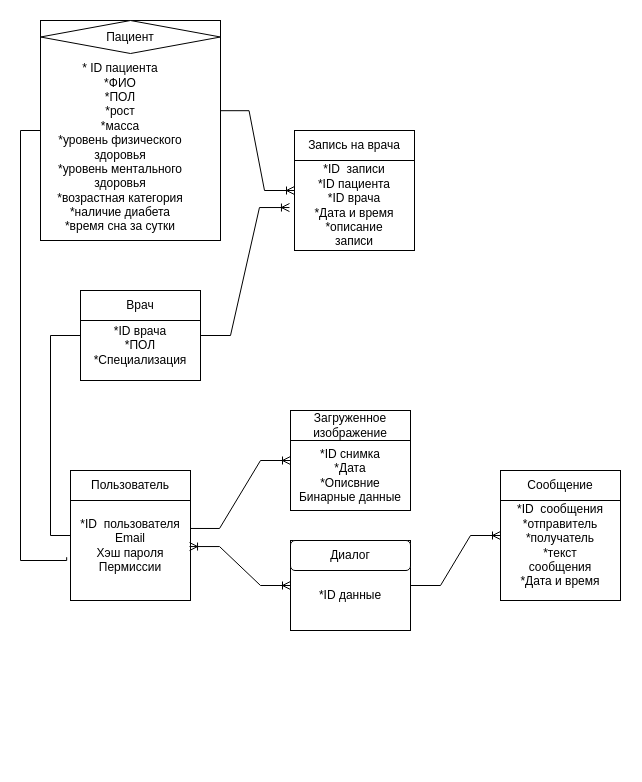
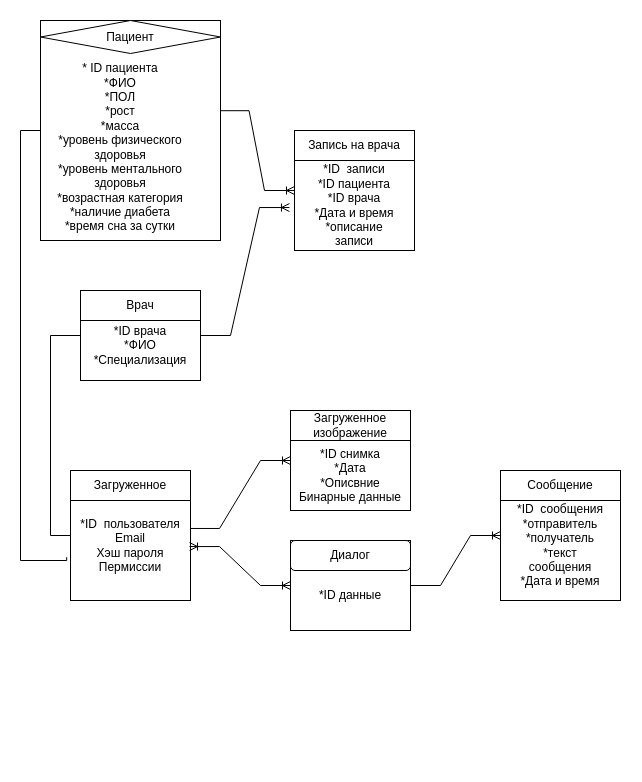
- <mxCell id="29" value="*ID врача&lt;br&gt;*ПОЛ&lt;br&gt;*Специализация" style="text;html=1;align=center;verticalAlign=middle;whiteSpace=wrap;rounded=0;" vertex="1" parent="26"><mxGeometry x="10" y="40" width="100" height="30" as="geometry" /></mxCell>
+ <mxCell id="29" value="*ID врача&lt;br&gt;*ФИО&lt;br&gt;*Специализация" style="text;html=1;align=center;verticalAlign=middle;whiteSpace=wrap;rounded=0;" vertex="1" parent="26"><mxGeometry x="10" y="40" width="100" height="30" as="geometry" /></mxCell>
- <mxCell id="16" value="Пользователь" style="rounded=0;whiteSpace=wrap;html=1;" vertex="1" parent="14"><mxGeometry width="120" height="30" as="geometry" /></mxCell>
+ <mxCell id="16" value="Загруженное" style="rounded=0;whiteSpace=wrap;html=1;" vertex="1" parent="14"><mxGeometry width="120" height="30" as="geometry" /></mxCell>
